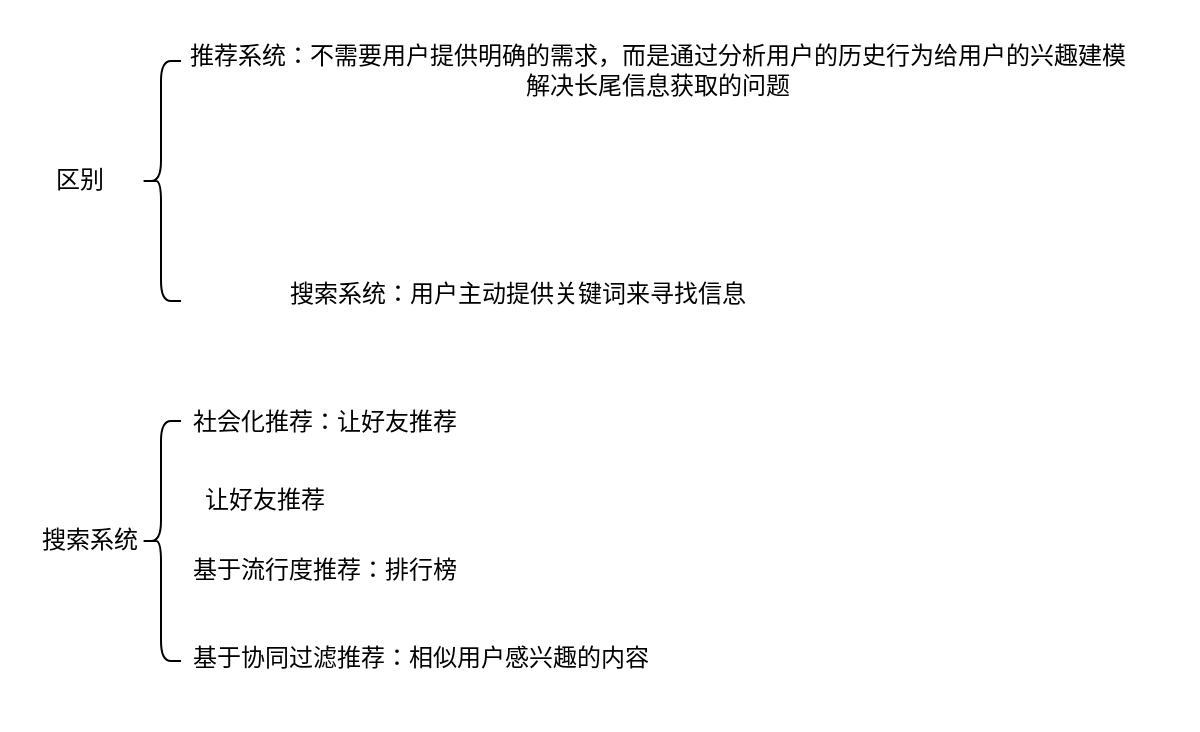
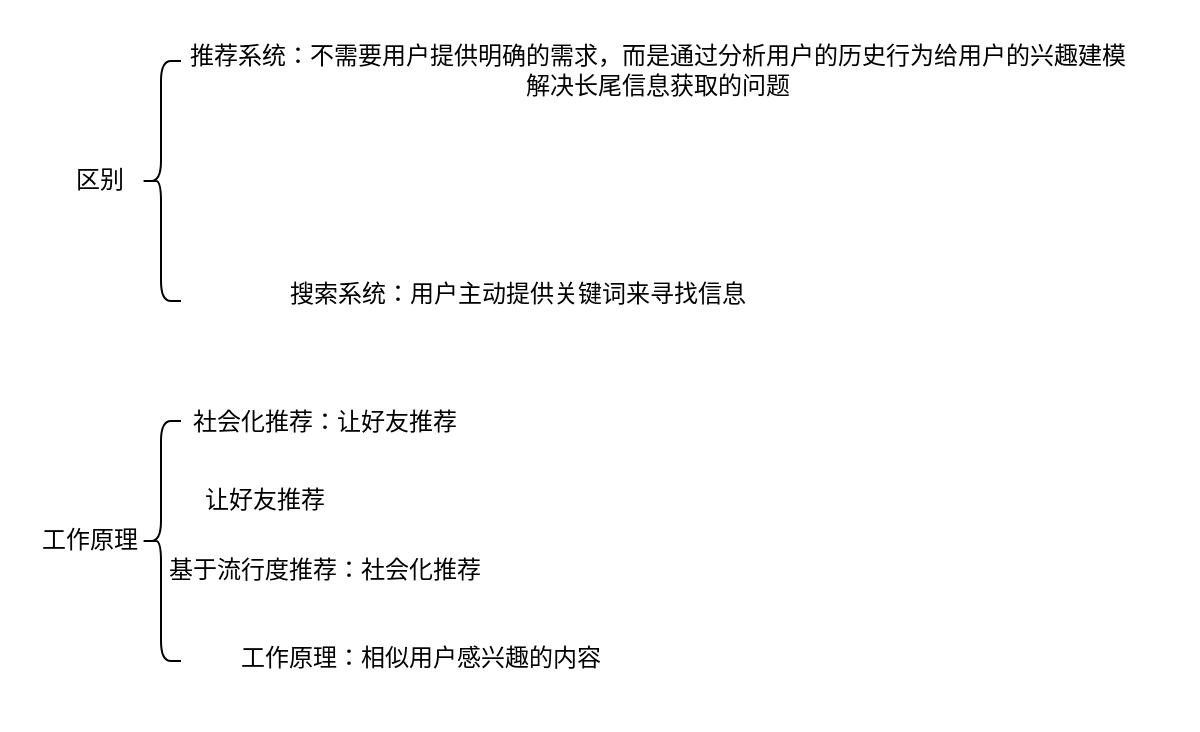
- <mxCell id="6" value="区别" style="rounded=0;whiteSpace=wrap;html=1;fillColor=none;strokeColor=none;" vertex="1" parent="1"><mxGeometry x="20" y="75" width="40" height="30" as="geometry" /></mxCell>
+ <mxCell id="6" value="区别" style="rounded=0;whiteSpace=wrap;html=1;fillColor=none;strokeColor=none;" vertex="1" parent="1"><mxGeometry x="30" y="75" width="40" height="30" as="geometry" /></mxCell>
- <mxCell id="7" value="搜索系统" style="rounded=0;whiteSpace=wrap;html=1;fillColor=none;strokeColor=none;" vertex="1" parent="1"><mxGeometry x="20" y="255" width="50" height="30" as="geometry" /></mxCell>
+ <mxCell id="7" value="工作原理" style="rounded=0;whiteSpace=wrap;html=1;fillColor=none;strokeColor=none;" vertex="1" parent="1"><mxGeometry x="20" y="255" width="50" height="30" as="geometry" /></mxCell>
- <mxCell id="10" value="基于流行度推荐：排行榜" style="rounded=0;whiteSpace=wrap;html=1;fillColor=none;strokeColor=none;" vertex="1" parent="1"><mxGeometry x="70" y="270" width="185" height="30" as="geometry" /></mxCell>
+ <mxCell id="10" value="基于流行度推荐：社会化推荐" style="rounded=0;whiteSpace=wrap;html=1;fillColor=none;strokeColor=none;" vertex="1" parent="1"><mxGeometry x="70" y="270" width="185" height="30" as="geometry" /></mxCell>
- <mxCell id="11" value="基于协同过滤推荐：相似用户感兴趣的内容" style="rounded=0;whiteSpace=wrap;html=1;fillColor=none;strokeColor=none;" vertex="1" parent="1"><mxGeometry x="75.5" y="314" width="269" height="30" as="geometry" /></mxCell>
+ <mxCell id="11" value="工作原理：相似用户感兴趣的内容" style="rounded=0;whiteSpace=wrap;html=1;fillColor=none;strokeColor=none;" vertex="1" parent="1"><mxGeometry x="75.5" y="314" width="269" height="30" as="geometry" /></mxCell>
